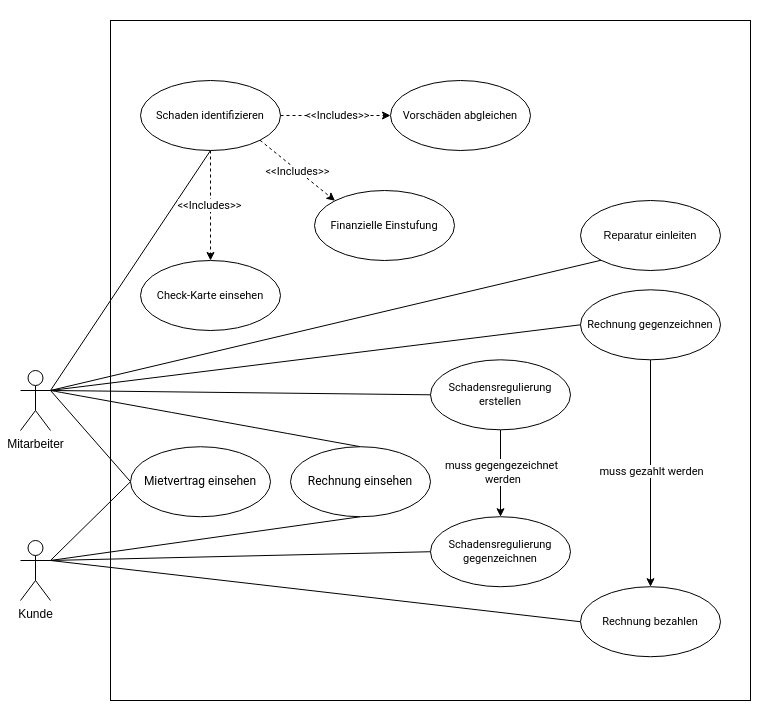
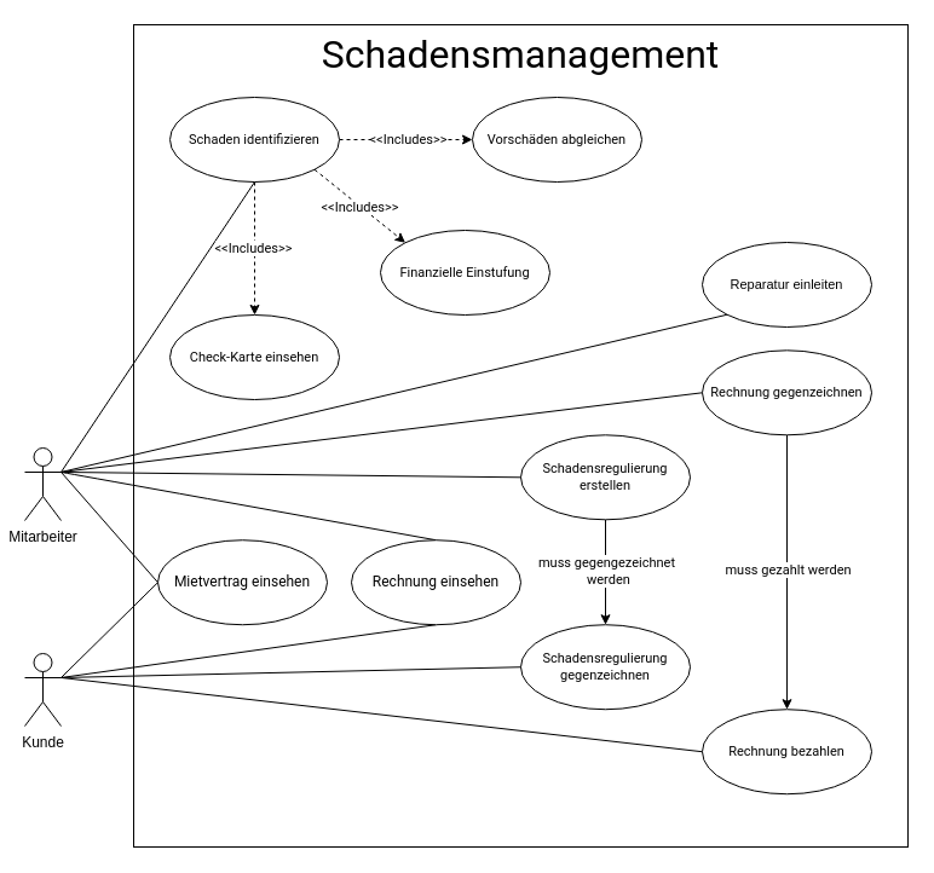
+ <mxCell id="28" value="&lt;font data-font-src=&quot;https://fonts.googleapis.com/css?family=Roboto&quot; face=&quot;Roboto&quot; style=&quot;font-size: 32px;&quot;&gt;Schadensmanagement&lt;/font&gt;" style="text;html=1;align=center;verticalAlign=middle;whiteSpace=wrap;rounded=0;" parent="1" vertex="1"><mxGeometry x="250" y="30" width="360" height="30" as="geometry" /></mxCell>
